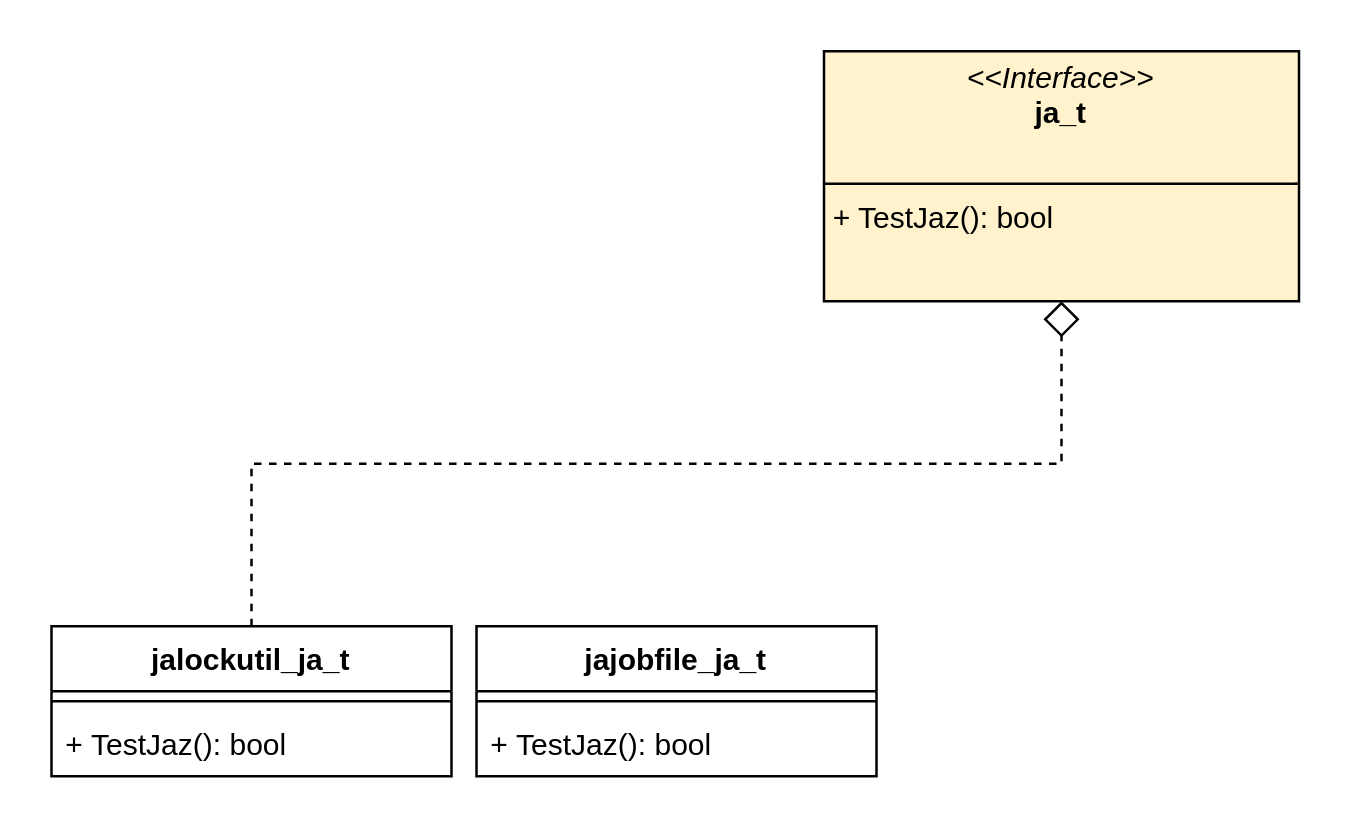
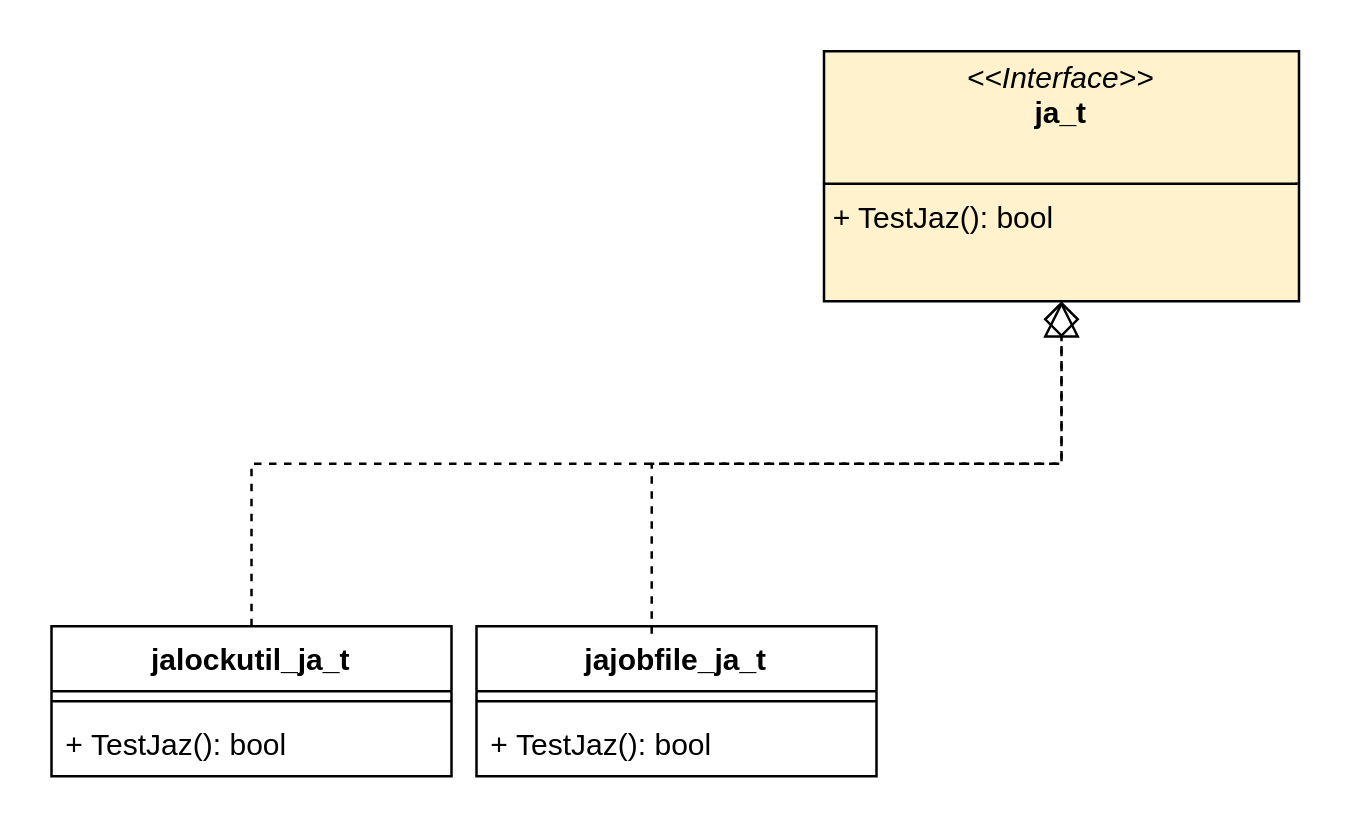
+ <mxCell id="10" value="" style="endArrow=block;dashed=1;endFill=0;endSize=12;html=1;rounded=0;exitX=0.438;exitY=0.05;exitDx=0;exitDy=0;entryX=0.5;entryY=1;entryDx=0;entryDy=0;edgeStyle=orthogonalEdgeStyle;exitPerimeter=0;" edge="1" parent="1" source="6" target="2"><mxGeometry width="160" relative="1" as="geometry"><mxPoint x="110" y="260" as="sourcePoint" /><mxPoint x="434" y="130" as="targetPoint" /></mxGeometry></mxCell>
